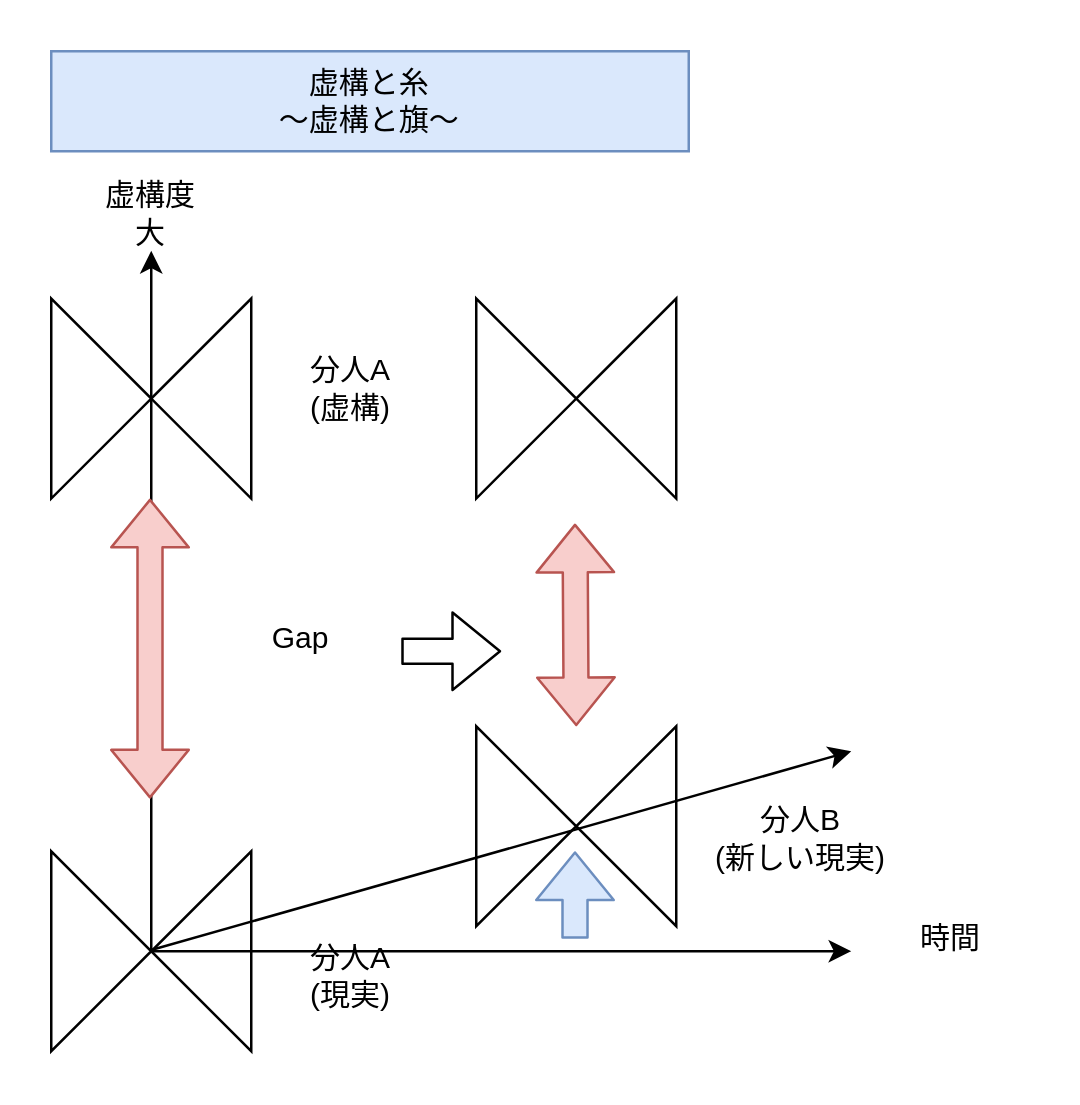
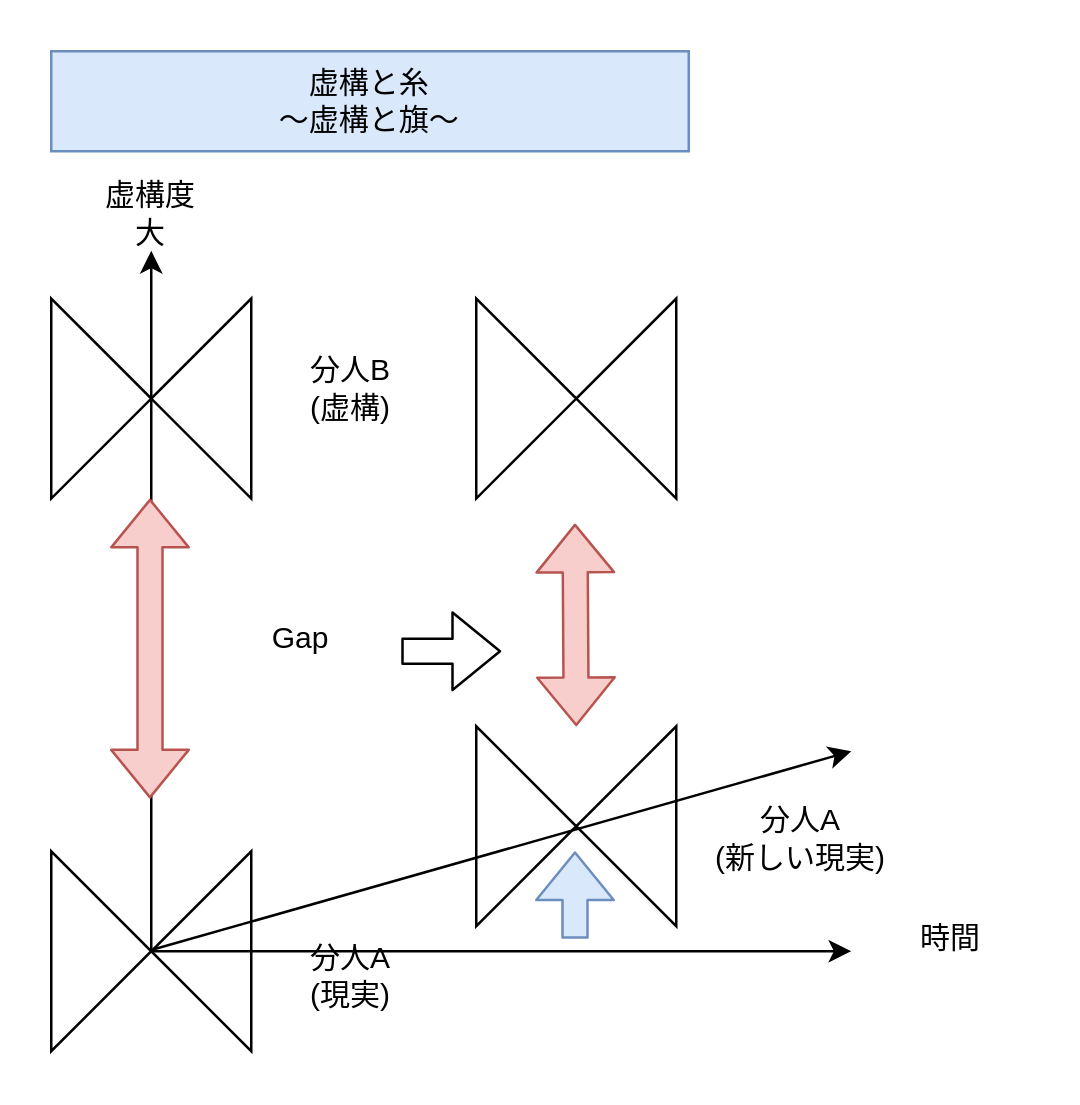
- <mxCell id="10" value="分人A&lt;div&gt;&lt;div&gt;(虚構)&lt;/div&gt;&lt;/div&gt;" style="text;html=1;align=center;verticalAlign=middle;whiteSpace=wrap;rounded=0;" vertex="1" parent="1"><mxGeometry x="110" y="140" width="60" height="30" as="geometry" /></mxCell>
+ <mxCell id="10" value="分人B&lt;div&gt;&lt;div&gt;(虚構)&lt;/div&gt;&lt;/div&gt;" style="text;html=1;align=center;verticalAlign=middle;whiteSpace=wrap;rounded=0;" vertex="1" parent="1"><mxGeometry x="110" y="140" width="60" height="30" as="geometry" /></mxCell>
- <mxCell id="14" value="分人B&lt;div&gt;(新しい現実)&lt;/div&gt;" style="text;html=1;align=center;verticalAlign=middle;whiteSpace=wrap;rounded=0;" vertex="1" parent="1"><mxGeometry x="280" y="310" width="80" height="50" as="geometry" /></mxCell>
+ <mxCell id="14" value="分人A&lt;div&gt;(新しい現実)&lt;/div&gt;" style="text;html=1;align=center;verticalAlign=middle;whiteSpace=wrap;rounded=0;" vertex="1" parent="1"><mxGeometry x="280" y="310" width="80" height="50" as="geometry" /></mxCell>
